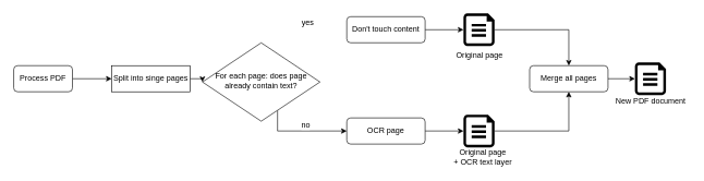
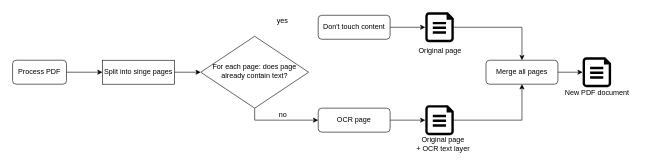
- <mxCell id="6" value="For each page: does page already contain text?" style="rhombus;whiteSpace=wrap;html=1;shadow=0;fontFamily=Helvetica;fontSize=12;align=center;strokeWidth=1;spacing=6;spacingTop=-4;" parent="1" vertex="1"><mxGeometry x="309" y="65" width="180" height="120" as="geometry" /></mxCell>
+ <mxCell id="6" value="For each page: does page already contain text?" style="rhombus;whiteSpace=wrap;html=1;shadow=0;fontFamily=Helvetica;fontSize=12;align=center;strokeWidth=1;spacing=6;spacingTop=-4;" parent="1" vertex="1"><mxGeometry x="334" y="60" width="180" height="120" as="geometry" /></mxCell>
